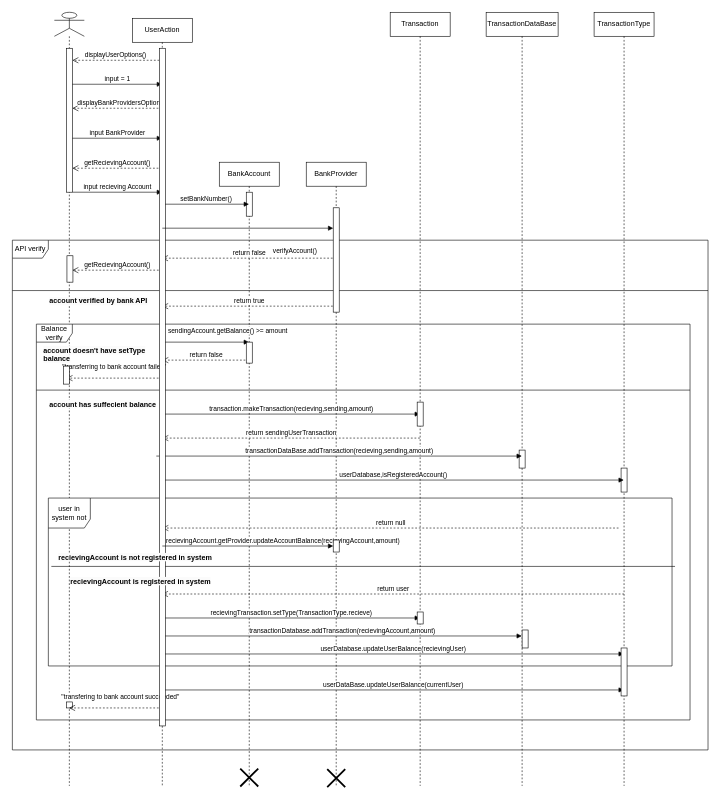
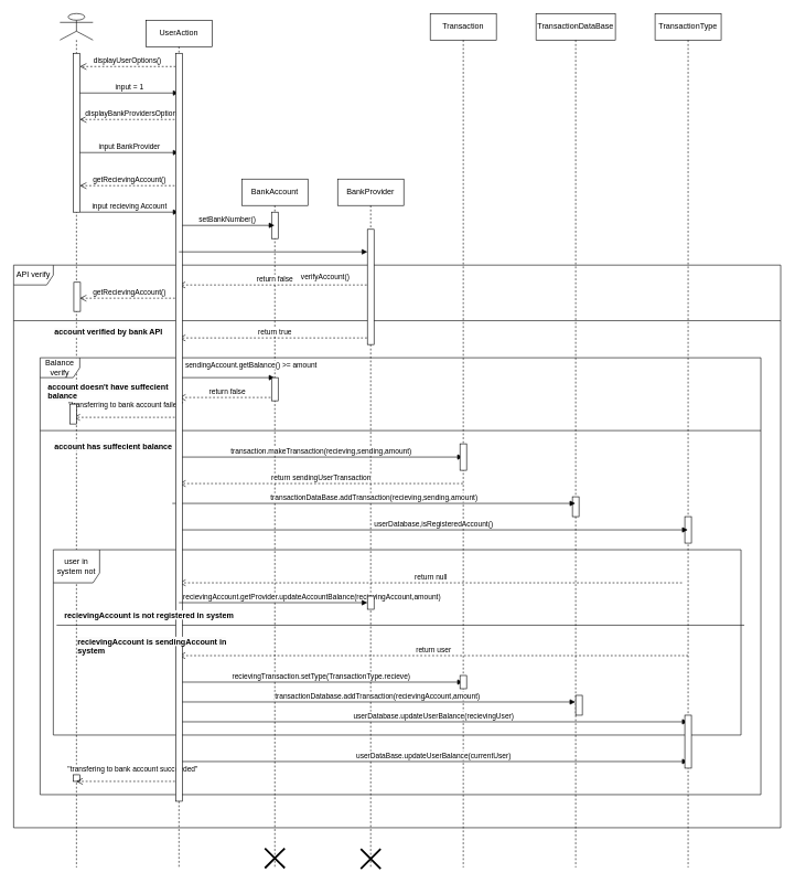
- <mxCell id="49" value="&lt;span style=&quot;color: rgb(0, 0, 0); font-family: Helvetica; font-size: 12px; font-style: normal; font-variant-ligatures: normal; font-variant-caps: normal; font-weight: 700; letter-spacing: normal; orphans: 2; text-align: center; text-indent: 0px; text-transform: none; widows: 2; word-spacing: 0px; -webkit-text-stroke-width: 0px; background-color: rgb(251, 251, 251); text-decoration-thickness: initial; text-decoration-style: initial; text-decoration-color: initial; float: none; display: inline !important;&quot;&gt;account doesn't have setType balance&lt;/span&gt;" style="text;whiteSpace=wrap;html=1;" parent="1" vertex="1"><mxGeometry x="70" y="570" width="190" height="35" as="geometry" /></mxCell>
+ <mxCell id="49" value="&lt;span style=&quot;color: rgb(0, 0, 0); font-family: Helvetica; font-size: 12px; font-style: normal; font-variant-ligatures: normal; font-variant-caps: normal; font-weight: 700; letter-spacing: normal; orphans: 2; text-align: center; text-indent: 0px; text-transform: none; widows: 2; word-spacing: 0px; -webkit-text-stroke-width: 0px; background-color: rgb(251, 251, 251); text-decoration-thickness: initial; text-decoration-style: initial; text-decoration-color: initial; float: none; display: inline !important;&quot;&gt;account doesn't have suffecient balance&lt;/span&gt;" style="text;whiteSpace=wrap;html=1;" parent="1" vertex="1"><mxGeometry x="70" y="570" width="190" height="35" as="geometry" /></mxCell>
- <mxCell id="55" value="&lt;span style=&quot;color: rgb(0, 0, 0); font-family: Helvetica; font-size: 12px; font-style: normal; font-variant-ligatures: normal; font-variant-caps: normal; font-weight: 700; letter-spacing: normal; orphans: 2; text-align: center; text-indent: 0px; text-transform: none; widows: 2; word-spacing: 0px; -webkit-text-stroke-width: 0px; background-color: rgb(251, 251, 251); text-decoration-thickness: initial; text-decoration-style: initial; text-decoration-color: initial; float: none; display: inline !important;&quot;&gt;recievingAccount is registered in system&lt;/span&gt;" style="text;whiteSpace=wrap;html=1;" parent="1" vertex="1"><mxGeometry x="115" y="955" width="270" height="40" as="geometry" /></mxCell>
+ <mxCell id="55" value="&lt;span style=&quot;color: rgb(0, 0, 0); font-family: Helvetica; font-size: 12px; font-style: normal; font-variant-ligatures: normal; font-variant-caps: normal; font-weight: 700; letter-spacing: normal; orphans: 2; text-align: center; text-indent: 0px; text-transform: none; widows: 2; word-spacing: 0px; -webkit-text-stroke-width: 0px; background-color: rgb(251, 251, 251); text-decoration-thickness: initial; text-decoration-style: initial; text-decoration-color: initial; float: none; display: inline !important;&quot;&gt;recievingAccount is sendingAccount in system&lt;/span&gt;" style="text;whiteSpace=wrap;html=1;" parent="1" vertex="1"><mxGeometry x="115" y="955" width="270" height="40" as="geometry" /></mxCell>
